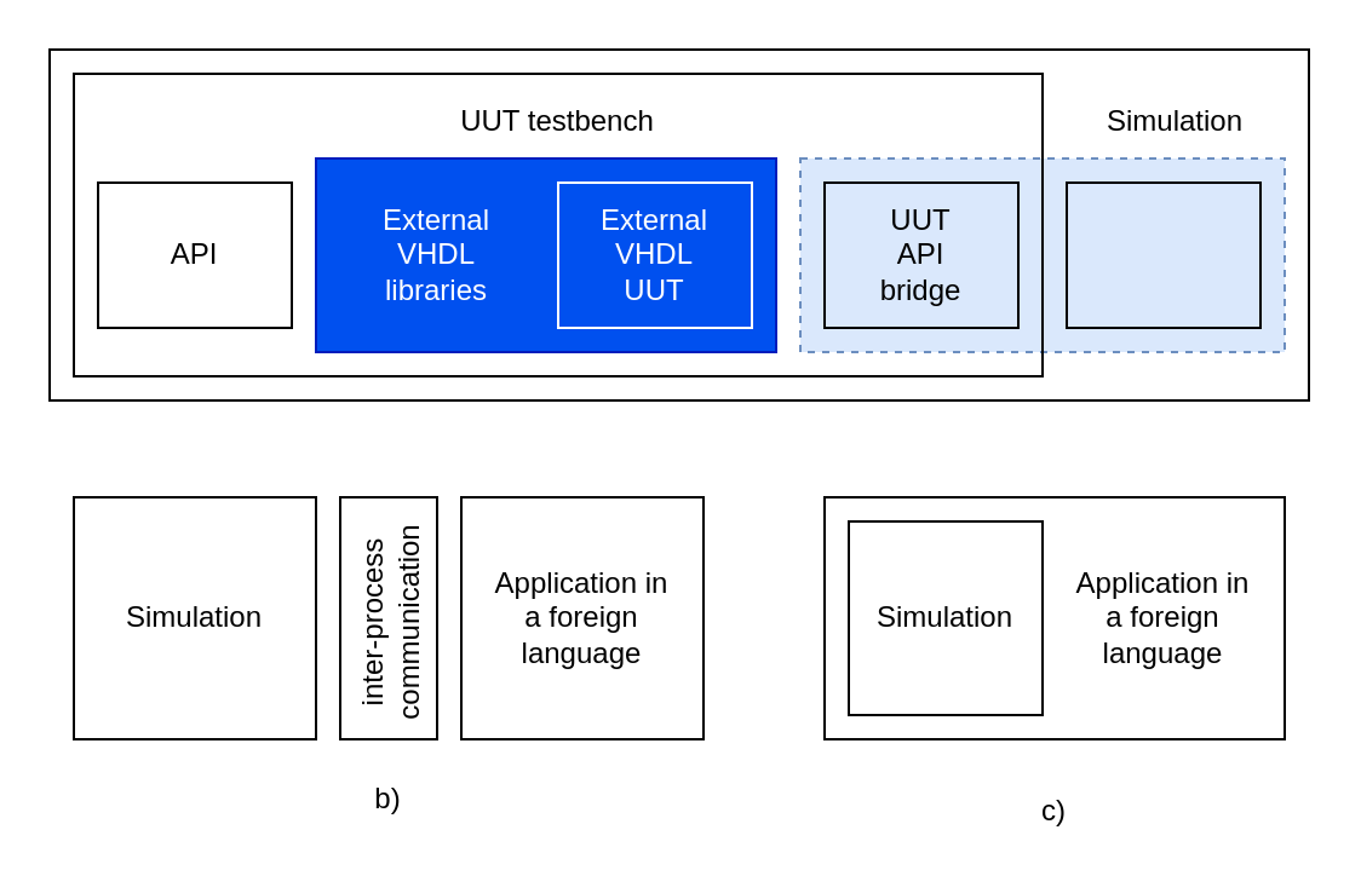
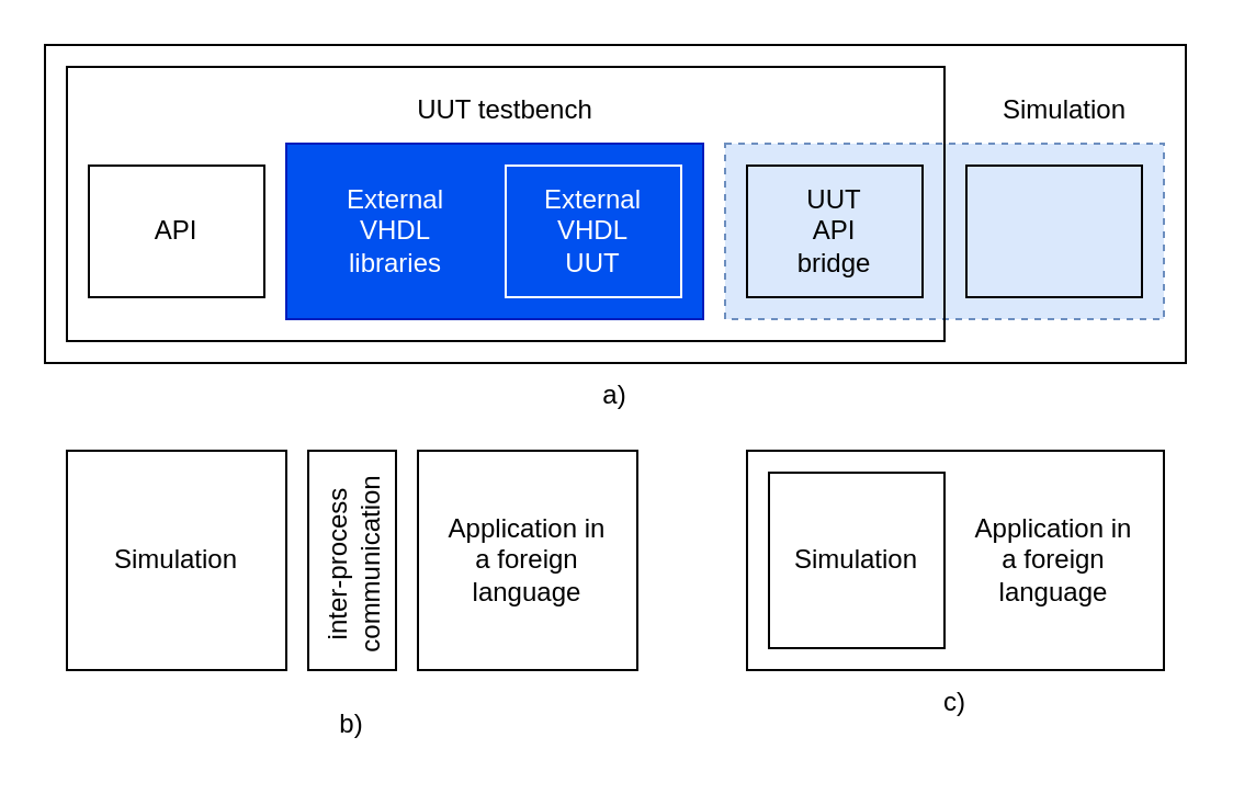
+ <mxCell id="26" value="a)" style="text;html=1;strokeColor=none;fillColor=none;align=center;verticalAlign=middle;whiteSpace=wrap;rounded=0;" vertex="1" parent="1"><mxGeometry x="20" y="170" width="520" height="20" as="geometry" /></mxCell>
- <mxCell id="28" value="c)" style="text;html=1;strokeColor=none;fillColor=none;align=center;verticalAlign=middle;whiteSpace=wrap;rounded=0;" vertex="1" parent="1"><mxGeometry x="340" y="325" width="190" height="20" as="geometry" /></mxCell>
+ <mxCell id="28" value="c)" style="text;html=1;strokeColor=none;fillColor=none;align=center;verticalAlign=middle;whiteSpace=wrap;rounded=0;" vertex="1" parent="1"><mxGeometry x="340" y="310" width="190" height="20" as="geometry" /></mxCell>
